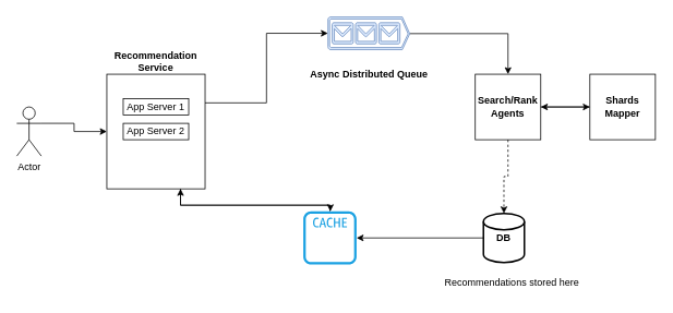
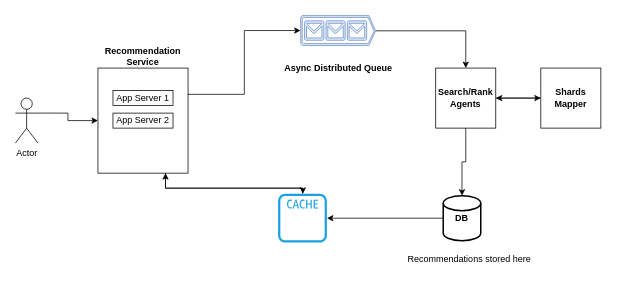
- <mxCell id="13" style="edgeStyle=orthogonalEdgeStyle;rounded=0;orthogonalLoop=1;jettySize=auto;html=1;exitX=0.5;exitY=1;exitDx=0;exitDy=0;entryX=0.5;entryY=0;entryDx=0;entryDy=0;entryPerimeter=0;dashed=1;" edge="1" parent="1" source="14" target="18"><mxGeometry relative="1" as="geometry" /></mxCell>
+ <mxCell id="13" style="edgeStyle=orthogonalEdgeStyle;rounded=0;orthogonalLoop=1;jettySize=auto;html=1;exitX=0.5;exitY=1;exitDx=0;exitDy=0;entryX=0.5;entryY=0;entryDx=0;entryDy=0;entryPerimeter=0;" edge="1" parent="1" source="14" target="18"><mxGeometry relative="1" as="geometry" /></mxCell>
